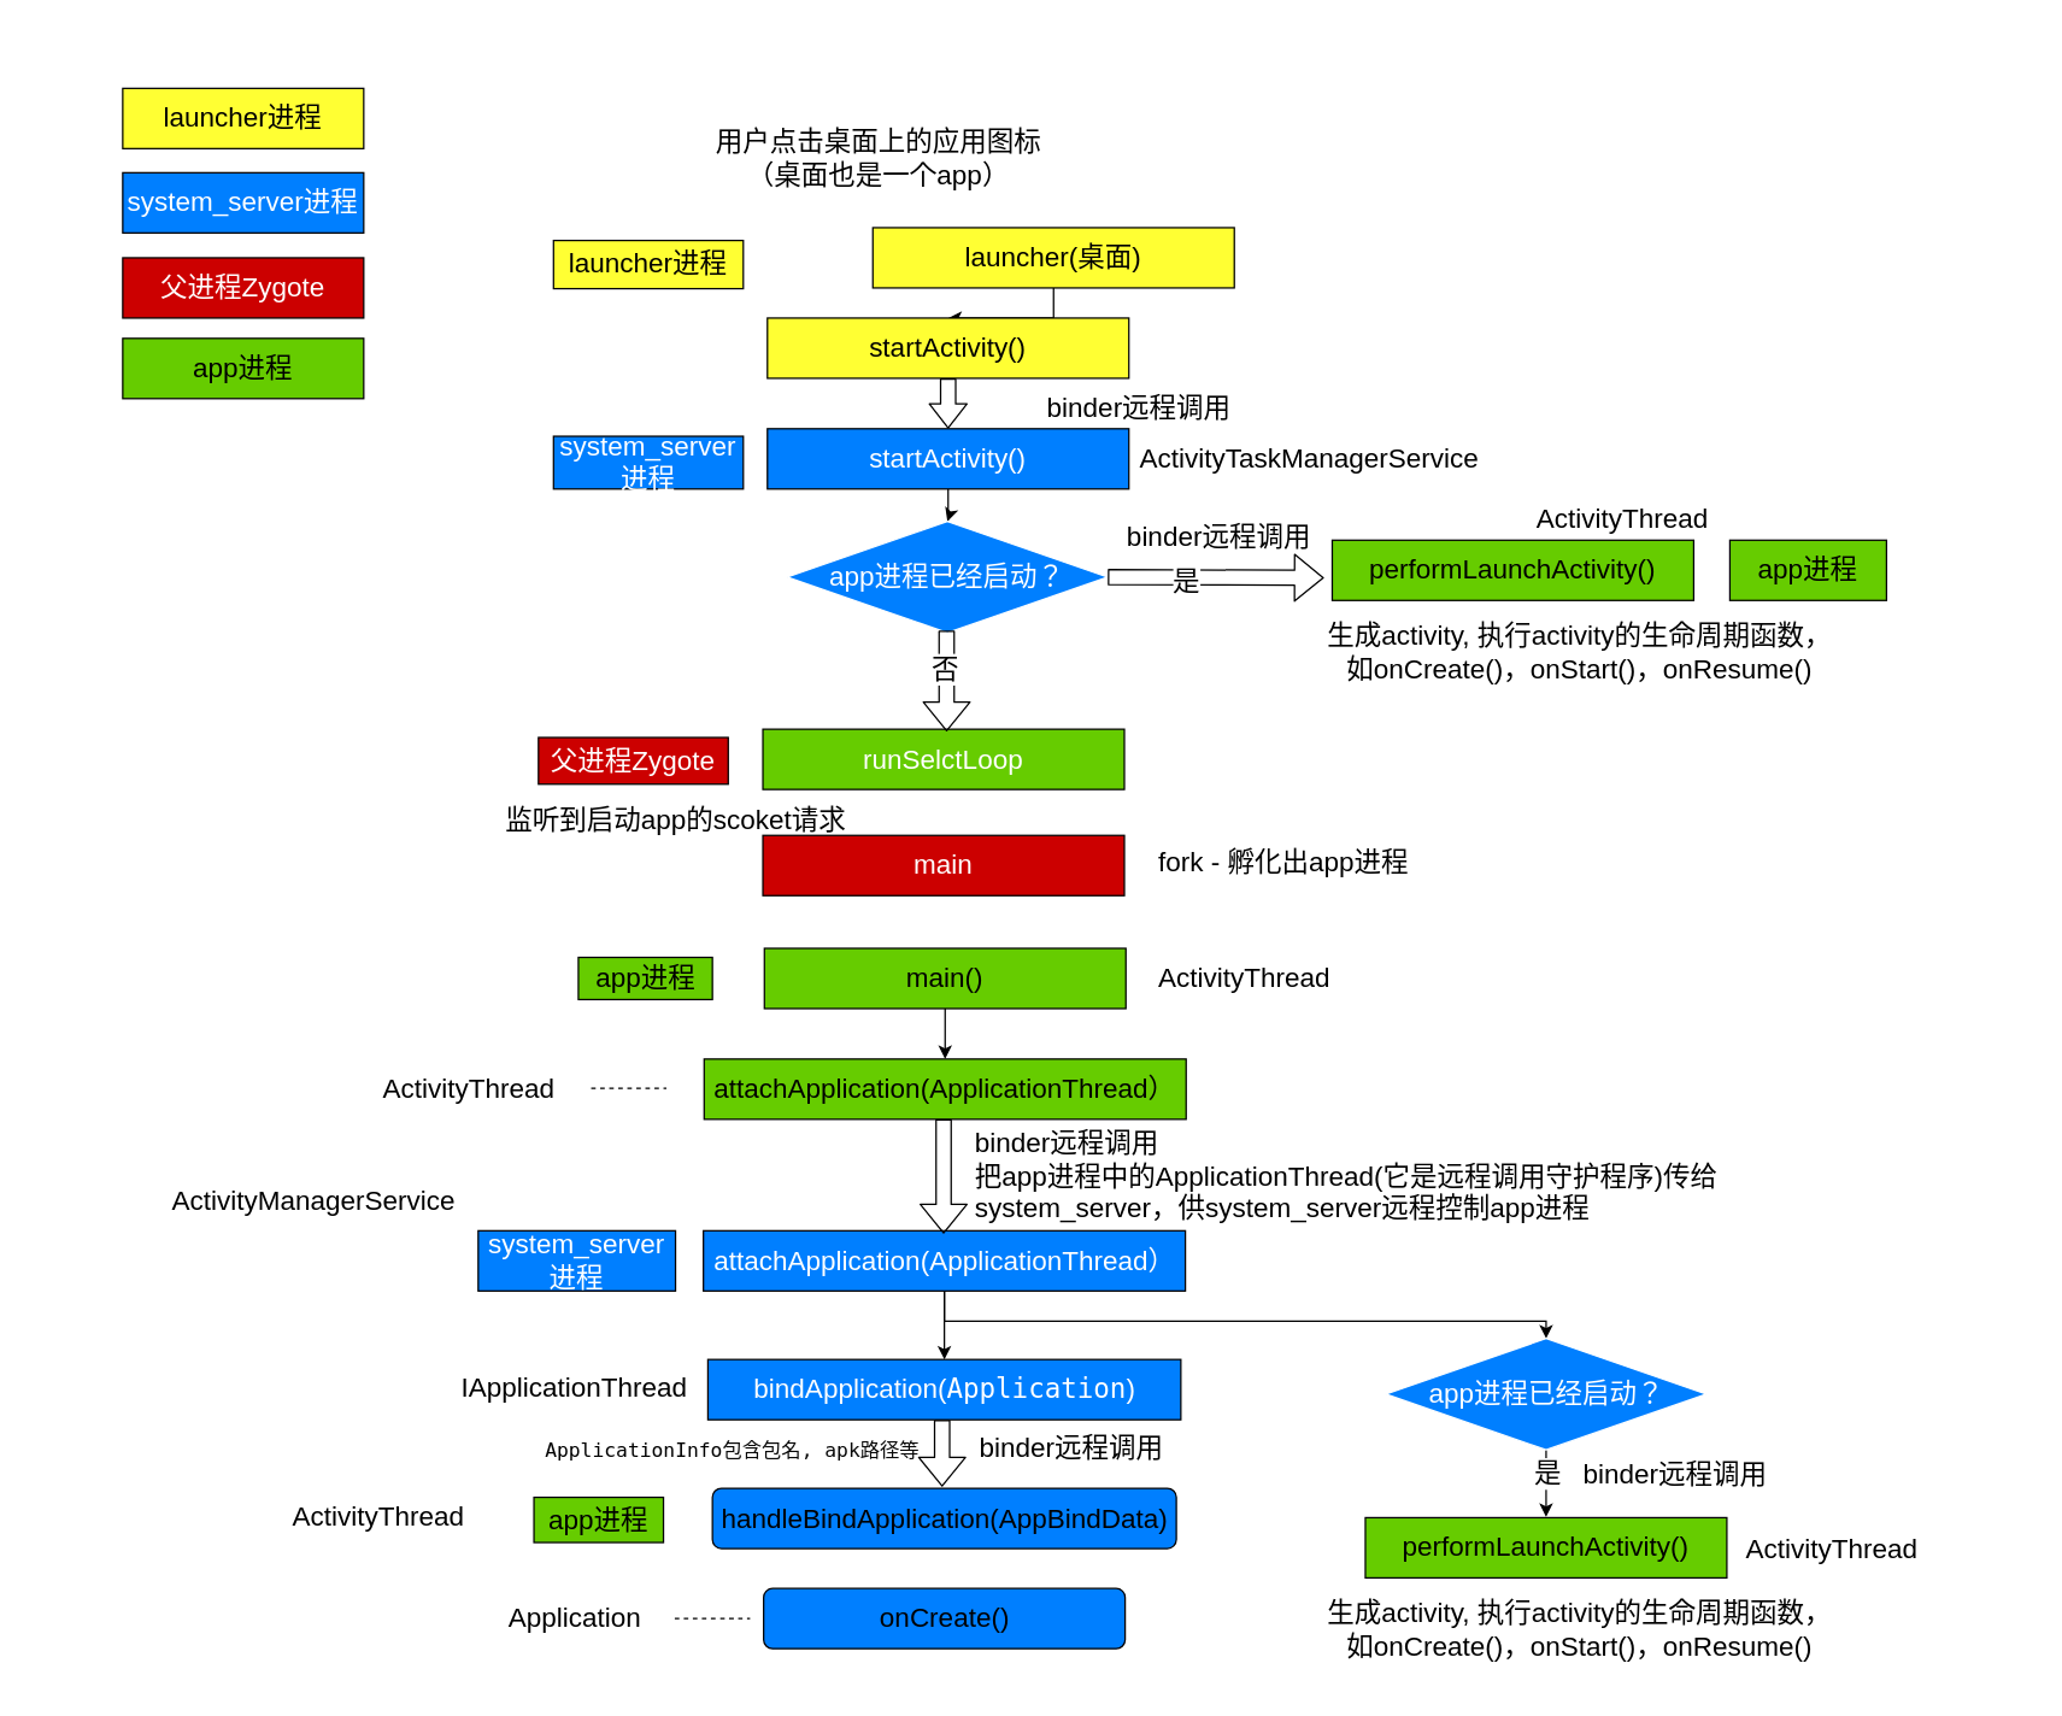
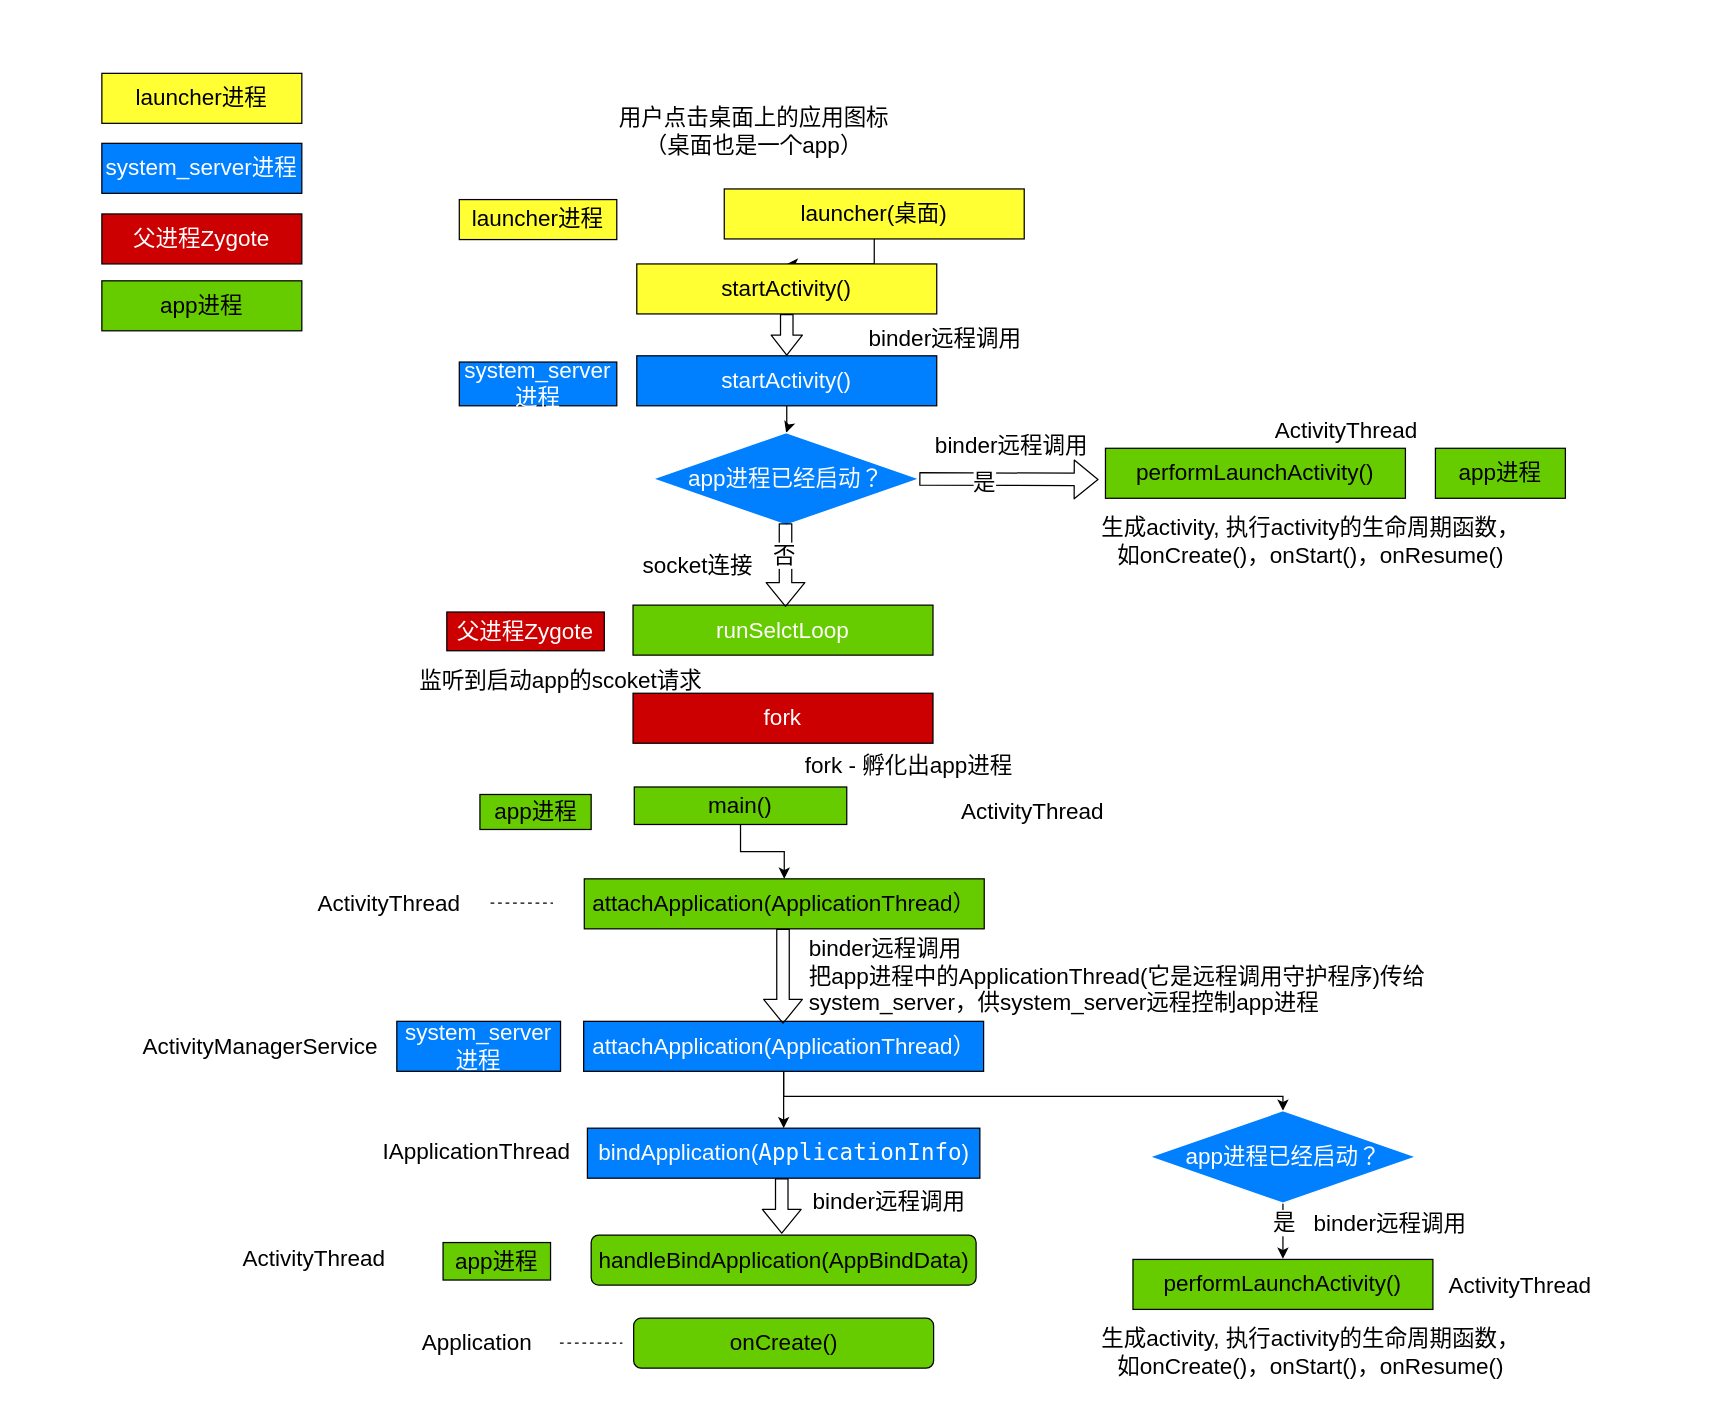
- <mxCell id="26" value="&lt;span style=&quot;font-size: 18px&quot;&gt;用户点击桌面上的应用图标（桌面也是一个app）&lt;/span&gt;" style="text;html=1;strokeColor=none;fillColor=none;align=center;verticalAlign=middle;whiteSpace=wrap;rounded=0;" vertex="1" parent="1"><mxGeometry x="471.5" y="85" width="222" height="40" as="geometry" /></mxCell>
+ <mxCell id="26" value="&lt;span style=&quot;font-size: 18px&quot;&gt;用户点击桌面上的应用图标（桌面也是一个app）&lt;/span&gt;" style="text;html=1;strokeColor=none;fillColor=none;align=center;verticalAlign=middle;whiteSpace=wrap;rounded=0;" vertex="1" parent="1"><mxGeometry x="491.5" y="85" width="222" height="40" as="geometry" /></mxCell>
- <mxCell id="38" value="&lt;span style=&quot;text-align: left ; white-space: nowrap&quot;&gt;&lt;font style=&quot;font-size: 18px&quot;&gt;ActivityTaskManagerService&lt;/font&gt;&lt;/span&gt;" style="text;html=1;strokeColor=none;fillColor=none;align=center;verticalAlign=middle;whiteSpace=wrap;rounded=0;" vertex="1" parent="1"><mxGeometry x="769" y="294" width="200" height="20" as="geometry" /></mxCell>
+ <mxCell id="37" value="&lt;font style=&quot;font-size: 18px&quot;&gt;socket连接&lt;/font&gt;" style="text;html=1;strokeColor=none;fillColor=none;align=center;verticalAlign=middle;whiteSpace=wrap;rounded=0;" vertex="1" parent="1"><mxGeometry x="509" y="444" width="98" height="15" as="geometry" /></mxCell>
- <mxCell id="63" value="&lt;span style=&quot;font-size: 18px&quot;&gt;fork - 孵化出app进程&lt;/span&gt;" style="text;html=1;strokeColor=none;fillColor=none;align=center;verticalAlign=middle;whiteSpace=wrap;rounded=0;" vertex="1" parent="1"><mxGeometry x="762" y="561.5" width="180" height="20" as="geometry" /></mxCell>
+ <mxCell id="63" value="&lt;span style=&quot;font-size: 18px&quot;&gt;fork - 孵化出app进程&lt;/span&gt;" style="text;html=1;strokeColor=none;fillColor=none;align=center;verticalAlign=middle;whiteSpace=wrap;rounded=0;" vertex="1" parent="1"><mxGeometry x="637" y="601.5" width="180" height="20" as="geometry" /></mxCell>
- <mxCell id="23" value="&lt;font style=&quot;font-size: 18px&quot;&gt;main&lt;/font&gt;" style="rounded=0;whiteSpace=wrap;html=1;fontColor=#FFFFFF;fillColor=#CC0000;" vertex="1" parent="1"><mxGeometry x="506" y="554" width="240" height="40" as="geometry" /></mxCell>
+ <mxCell id="23" value="&lt;font style=&quot;font-size: 18px&quot;&gt;fork&lt;/font&gt;" style="rounded=0;whiteSpace=wrap;html=1;fontColor=#FFFFFF;fillColor=#CC0000;" vertex="1" parent="1"><mxGeometry x="506" y="554" width="240" height="40" as="geometry" /></mxCell>
- <mxCell id="3" value="&lt;div style=&quot;text-align: left&quot;&gt;main()&lt;/div&gt;" style="rounded=0;whiteSpace=wrap;html=1;fontSize=18;fillColor=#66CC00;" vertex="1" parent="1"><mxGeometry x="507" y="629" width="240" height="40" as="geometry" /></mxCell>
+ <mxCell id="3" value="&lt;div style=&quot;text-align: left&quot;&gt;main()&lt;/div&gt;" style="rounded=0;whiteSpace=wrap;html=1;fontSize=18;fillColor=#66CC00;" vertex="1" parent="1"><mxGeometry x="507" y="629" width="170" height="30" as="geometry" /></mxCell>
- <mxCell id="14" value="&lt;span style=&quot;font-size: 18px&quot;&gt;ActivityManagerService&lt;/span&gt;" style="text;html=1;strokeColor=none;fillColor=none;align=center;verticalAlign=middle;whiteSpace=wrap;rounded=0;" vertex="1" parent="1"><mxGeometry x="108" y="786.5" width="200" height="20" as="geometry" /></mxCell>
+ <mxCell id="14" value="&lt;span style=&quot;font-size: 18px&quot;&gt;ActivityManagerService&lt;/span&gt;" style="text;html=1;strokeColor=none;fillColor=none;align=center;verticalAlign=middle;whiteSpace=wrap;rounded=0;" vertex="1" parent="1"><mxGeometry x="108" y="826.5" width="200" height="20" as="geometry" /></mxCell>
- <mxCell id="17" value="&lt;font style=&quot;font-size: 18px&quot;&gt;&lt;span style=&quot;text-align: left ; white-space: nowrap&quot;&gt;&lt;font&gt;bindApplication(&lt;/font&gt;&lt;/span&gt;&lt;span style=&quot;font-family: &amp;#34;jetbrains mono&amp;#34; , monospace&quot;&gt;Application&lt;/span&gt;&lt;span style=&quot;text-align: left ; white-space: nowrap&quot;&gt;)&lt;/span&gt;&lt;/font&gt;" style="rounded=0;whiteSpace=wrap;html=1;fontColor=#FFFFFF;fillColor=#007FFF;" vertex="1" parent="1"><mxGeometry x="469.5" y="902" width="314" height="40" as="geometry" /></mxCell>
+ <mxCell id="17" value="&lt;font style=&quot;font-size: 18px&quot;&gt;&lt;span style=&quot;text-align: left ; white-space: nowrap&quot;&gt;&lt;font&gt;bindApplication(&lt;/font&gt;&lt;/span&gt;&lt;span style=&quot;font-family: &amp;#34;jetbrains mono&amp;#34; , monospace&quot;&gt;ApplicationInfo&lt;/span&gt;&lt;span style=&quot;text-align: left ; white-space: nowrap&quot;&gt;)&lt;/span&gt;&lt;/font&gt;" style="rounded=0;whiteSpace=wrap;html=1;fontColor=#FFFFFF;fillColor=#007FFF;" vertex="1" parent="1"><mxGeometry x="469.5" y="902" width="314" height="40" as="geometry" /></mxCell>
- <mxCell id="20" value="&lt;pre style=&quot;color: rgb(8 , 8 , 8) ; font-family: &amp;#34;jetbrains mono&amp;#34; , monospace ; font-size: 9.8pt&quot;&gt;&lt;span style=&quot;color: #000000&quot;&gt;ApplicationInfo&lt;/span&gt;包含包名, apk路径等&lt;/pre&gt;" style="text;html=1;strokeColor=none;fillColor=none;align=center;verticalAlign=middle;whiteSpace=wrap;rounded=0;" vertex="1" parent="1"><mxGeometry x="375.5" y="947" width="220" height="30" as="geometry" /></mxCell>
- <mxCell id="8" value="&lt;font style=&quot;font-size: 18px&quot;&gt;handleBindApplication(AppBindData)&lt;/font&gt;" style="rounded=1;whiteSpace=wrap;html=1;fillColor=#007fff;" vertex="1" parent="1"><mxGeometry x="472.5" y="987.5" width="308" height="40" as="geometry" /></mxCell>
+ <mxCell id="8" value="&lt;font style=&quot;font-size: 18px&quot;&gt;handleBindApplication(AppBindData)&lt;/font&gt;" style="rounded=1;whiteSpace=wrap;html=1;fillColor=#66CC00;" vertex="1" parent="1"><mxGeometry x="472.5" y="987.5" width="308" height="40" as="geometry" /></mxCell>
- <mxCell id="9" value="&lt;font style=&quot;font-size: 18px&quot;&gt;onCreate()&lt;/font&gt;" style="rounded=1;whiteSpace=wrap;html=1;fillColor=#007fff;" vertex="1" parent="1"><mxGeometry x="506.5" y="1054" width="240" height="40" as="geometry" /></mxCell>
+ <mxCell id="9" value="&lt;font style=&quot;font-size: 18px&quot;&gt;onCreate()&lt;/font&gt;" style="rounded=1;whiteSpace=wrap;html=1;fillColor=#66CC00;" vertex="1" parent="1"><mxGeometry x="506.5" y="1054" width="240" height="40" as="geometry" /></mxCell>
